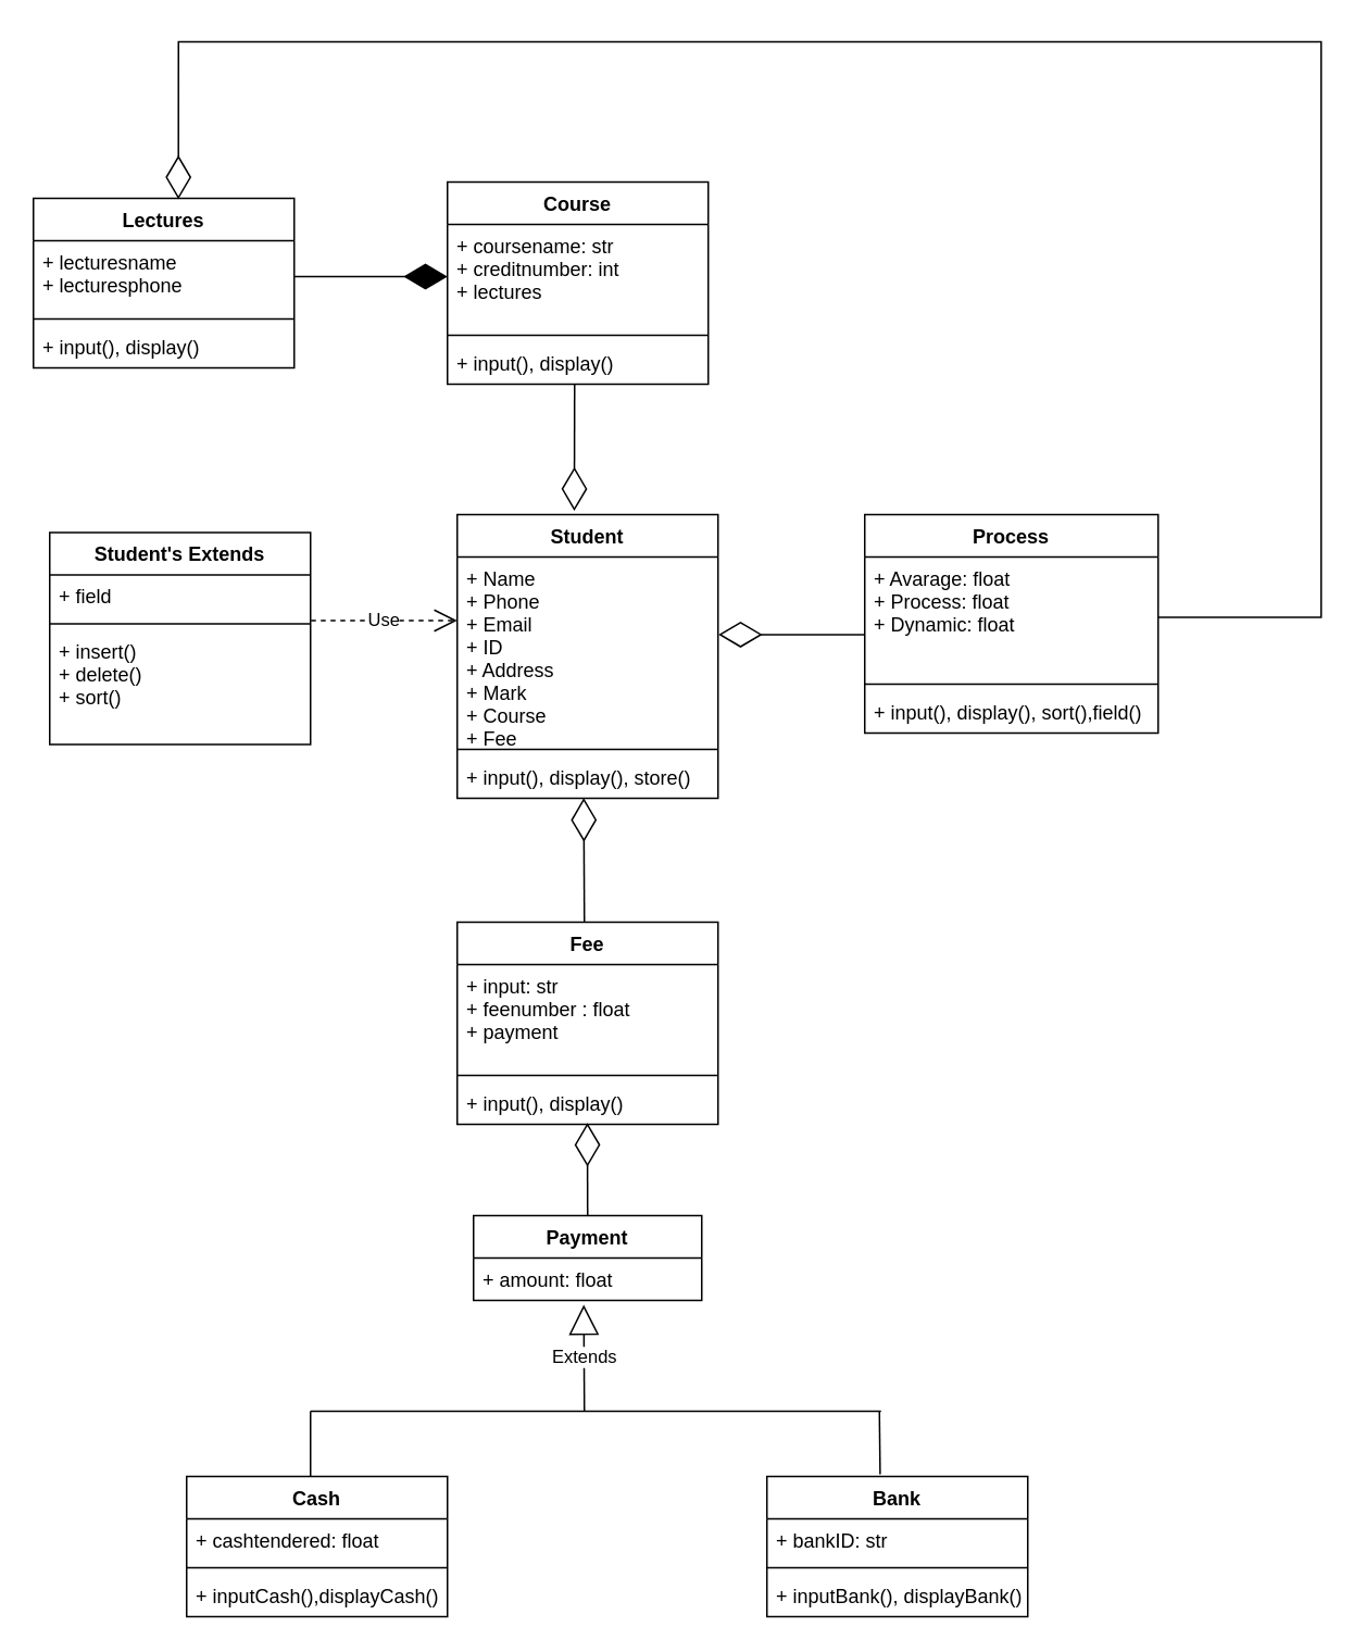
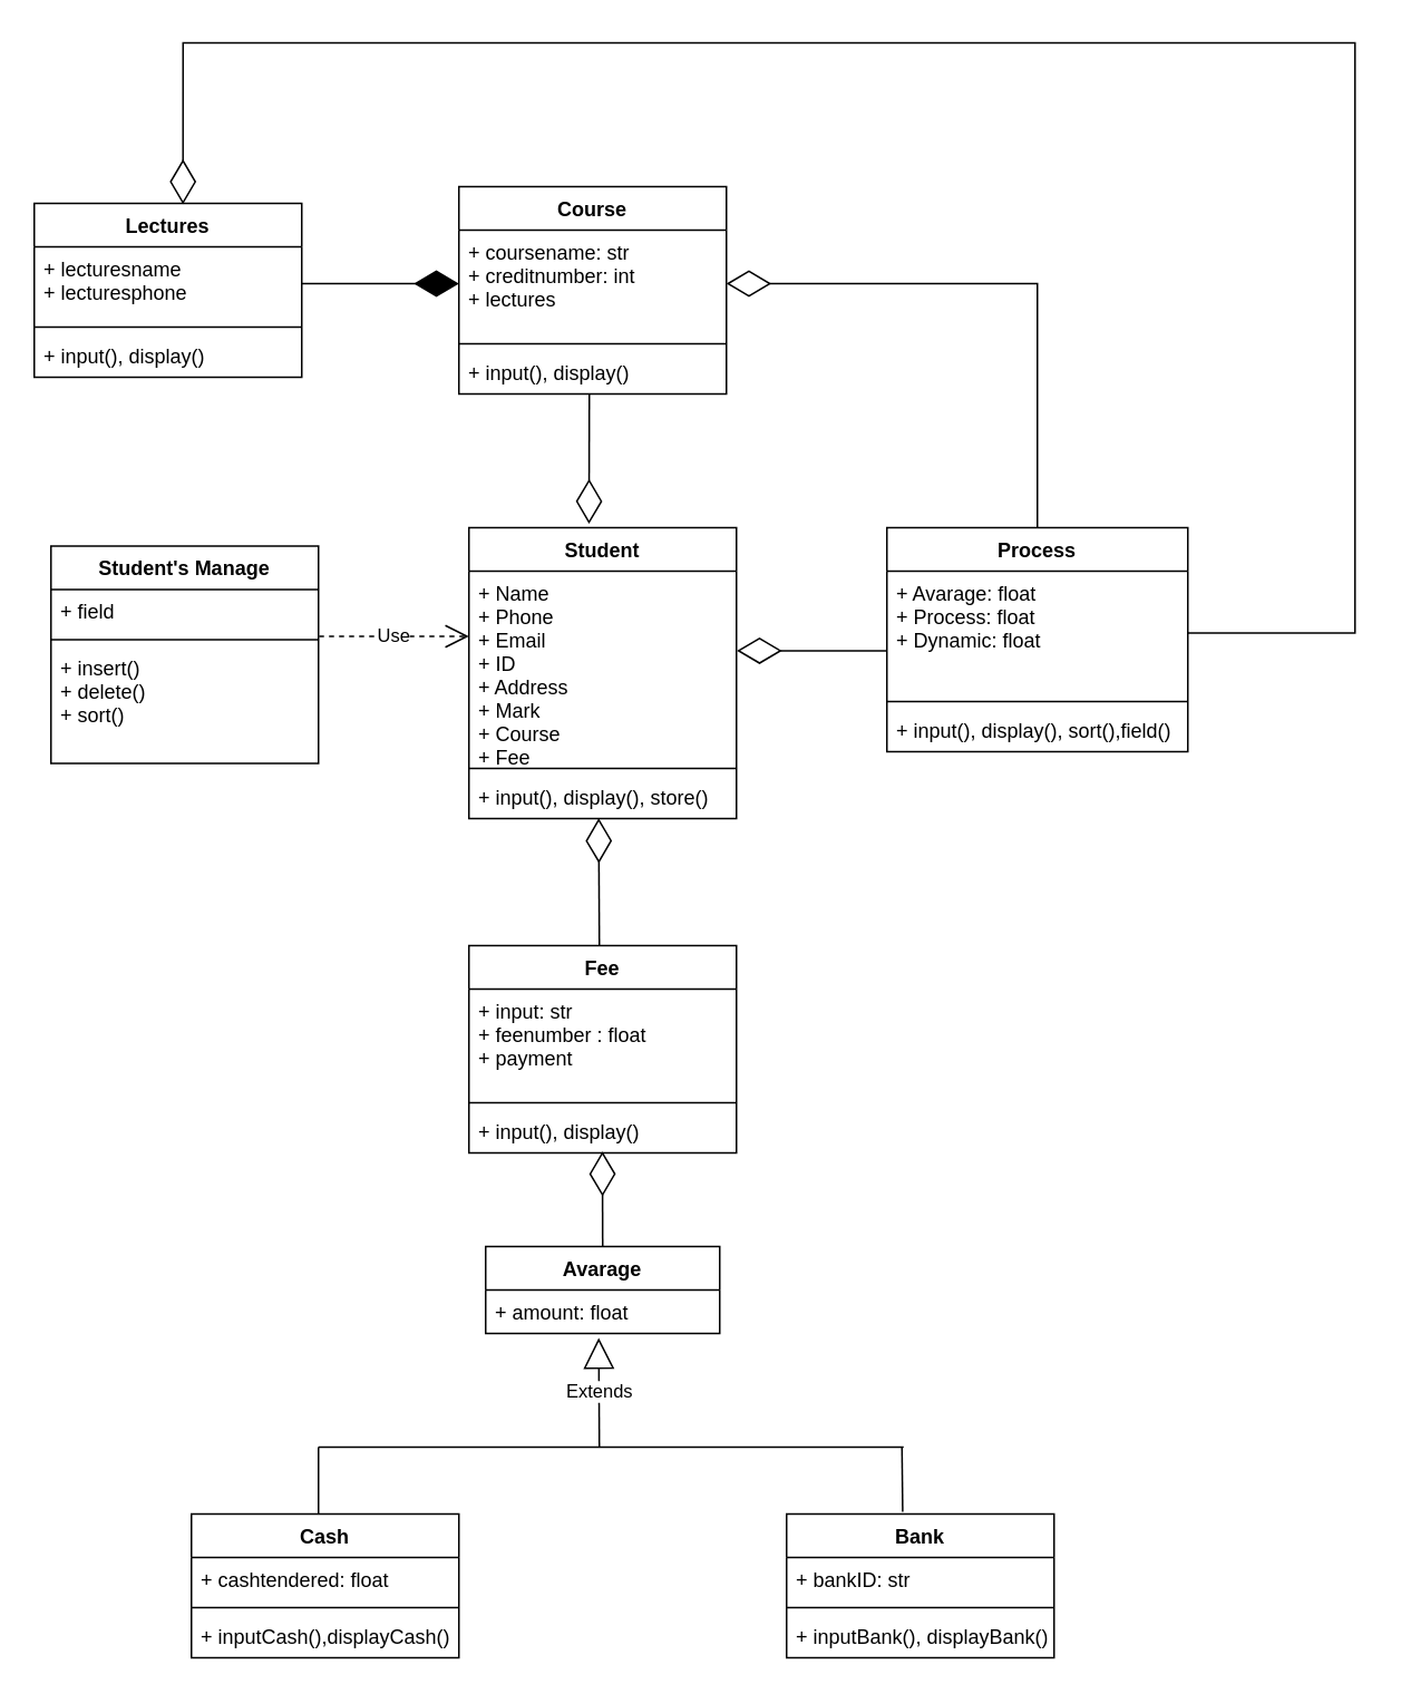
+ <mxCell id="36" value="" style="endArrow=diamondThin;endFill=0;endSize=24;html=1;rounded=0;exitX=0.5;exitY=0;exitDx=0;exitDy=0;entryX=1;entryY=0.5;entryDx=0;entryDy=0;" edge="1" parent="1" source="6" target="11"><mxGeometry width="160" relative="1" as="geometry"><mxPoint x="530" y="340" as="sourcePoint" /><mxPoint x="690" y="340" as="targetPoint" /><Array as="points"><mxPoint x="620" y="164" /></Array></mxGeometry></mxCell>
- <mxCell id="26" value="Student's Extends" style="swimlane;fontStyle=1;align=center;verticalAlign=top;childLayout=stackLayout;horizontal=1;startSize=26;horizontalStack=0;resizeParent=1;resizeParentMax=0;resizeLast=0;collapsible=1;marginBottom=0;" vertex="1" parent="1"><mxGeometry x="30" y="321" width="160" height="130" as="geometry" /></mxCell>
+ <mxCell id="26" value="Student's Manage" style="swimlane;fontStyle=1;align=center;verticalAlign=top;childLayout=stackLayout;horizontal=1;startSize=26;horizontalStack=0;resizeParent=1;resizeParentMax=0;resizeLast=0;collapsible=1;marginBottom=0;" vertex="1" parent="1"><mxGeometry x="30" y="321" width="160" height="130" as="geometry" /></mxCell>
- <mxCell id="40" value="Payment" style="swimlane;fontStyle=1;childLayout=stackLayout;horizontal=1;startSize=26;fillColor=none;horizontalStack=0;resizeParent=1;resizeParentMax=0;resizeLast=0;collapsible=1;marginBottom=0;" vertex="1" parent="1"><mxGeometry x="290" y="740" width="140" height="52" as="geometry" /></mxCell>
+ <mxCell id="40" value="Avarage" style="swimlane;fontStyle=1;childLayout=stackLayout;horizontal=1;startSize=26;fillColor=none;horizontalStack=0;resizeParent=1;resizeParentMax=0;resizeLast=0;collapsible=1;marginBottom=0;" vertex="1" parent="1"><mxGeometry x="290" y="740" width="140" height="52" as="geometry" /></mxCell>
